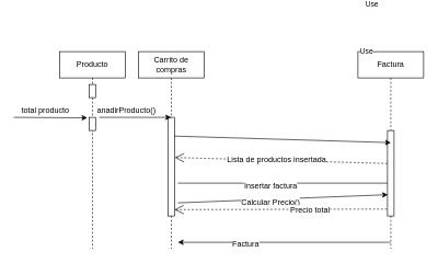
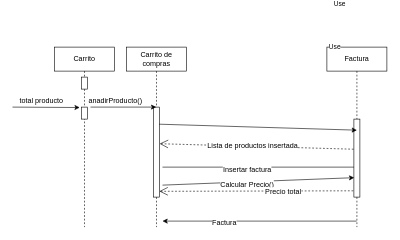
- <mxCell id="2" value="Producto" style="shape=umlLifeline;perimeter=lifelinePerimeter;whiteSpace=wrap;html=1;container=1;collapsible=0;recursiveResize=0;outlineConnect=0;" vertex="1" parent="1"><mxGeometry x="90" y="20" width="100" height="300" as="geometry" /></mxCell>
+ <mxCell id="2" value="Carrito" style="shape=umlLifeline;perimeter=lifelinePerimeter;whiteSpace=wrap;html=1;container=1;collapsible=0;recursiveResize=0;outlineConnect=0;" vertex="1" parent="1"><mxGeometry x="90" y="20" width="100" height="300" as="geometry" /></mxCell>
